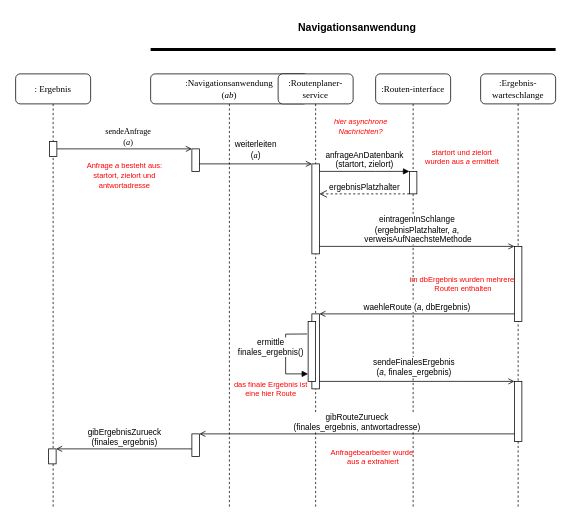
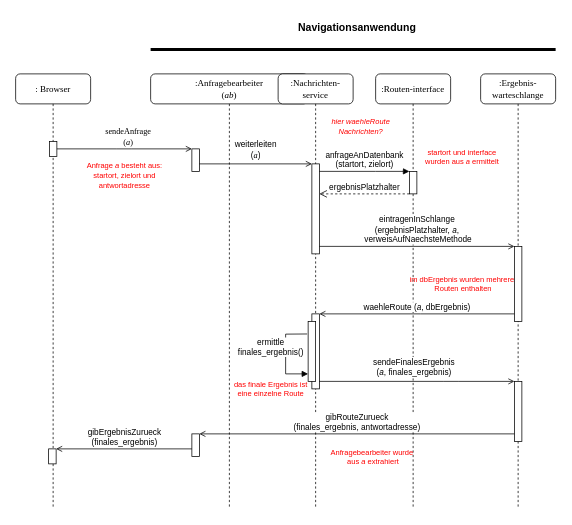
- <mxCell id="16" value=": Ergebnis" style="shape=umlLifeline;perimeter=lifelinePerimeter;whiteSpace=wrap;html=1;container=1;collapsible=0;recursiveResize=0;outlineConnect=0;rounded=1;shadow=0;comic=0;labelBackgroundColor=none;strokeWidth=1;fontFamily=Verdana;fontSize=12;align=center;" parent="1" vertex="1"><mxGeometry x="20" y="98" width="100" height="580" as="geometry" /></mxCell>
+ <mxCell id="16" value=": Browser" style="shape=umlLifeline;perimeter=lifelinePerimeter;whiteSpace=wrap;html=1;container=1;collapsible=0;recursiveResize=0;outlineConnect=0;rounded=1;shadow=0;comic=0;labelBackgroundColor=none;strokeWidth=1;fontFamily=Verdana;fontSize=12;align=center;" parent="1" vertex="1"><mxGeometry x="20" y="98" width="100" height="580" as="geometry" /></mxCell>
- <mxCell id="2" value=":Navigationsanwendung&lt;br&gt;(&lt;i&gt;ab&lt;/i&gt;)" style="shape=umlLifeline;perimeter=lifelinePerimeter;whiteSpace=wrap;html=1;container=1;collapsible=0;recursiveResize=0;outlineConnect=0;rounded=1;shadow=0;comic=0;labelBackgroundColor=none;strokeWidth=1;fontFamily=Verdana;fontSize=12;align=center;" parent="1" vertex="1"><mxGeometry x="200" y="98" width="210" height="580" as="geometry" /></mxCell>
+ <mxCell id="2" value=":Anfragebearbeiter&lt;br&gt;(&lt;i&gt;ab&lt;/i&gt;)" style="shape=umlLifeline;perimeter=lifelinePerimeter;whiteSpace=wrap;html=1;container=1;collapsible=0;recursiveResize=0;outlineConnect=0;rounded=1;shadow=0;comic=0;labelBackgroundColor=none;strokeWidth=1;fontFamily=Verdana;fontSize=12;align=center;" parent="1" vertex="1"><mxGeometry x="200" y="98" width="210" height="580" as="geometry" /></mxCell>
- <mxCell id="6" value=":Routenplaner-&lt;br&gt;service" style="shape=umlLifeline;perimeter=lifelinePerimeter;whiteSpace=wrap;html=1;container=1;collapsible=0;recursiveResize=0;outlineConnect=0;rounded=1;shadow=0;comic=0;labelBackgroundColor=none;strokeWidth=1;fontFamily=Verdana;fontSize=12;align=center;" parent="1" vertex="1"><mxGeometry x="370" y="98" width="100" height="580" as="geometry" /></mxCell>
+ <mxCell id="6" value=":Nachrichten-&lt;br&gt;service" style="shape=umlLifeline;perimeter=lifelinePerimeter;whiteSpace=wrap;html=1;container=1;collapsible=0;recursiveResize=0;outlineConnect=0;rounded=1;shadow=0;comic=0;labelBackgroundColor=none;strokeWidth=1;fontFamily=Verdana;fontSize=12;align=center;" parent="1" vertex="1"><mxGeometry x="370" y="98" width="100" height="580" as="geometry" /></mxCell>
- <mxCell id="26" value="&lt;i style=&quot;font-size: 10px;&quot;&gt;&lt;font style=&quot;font-size: 10px;&quot; color=&quot;#ff0000&quot;&gt;hier asynchrone &lt;br&gt;Nachrichten?&lt;/font&gt;&lt;/i&gt;" style="text;html=1;align=center;verticalAlign=middle;resizable=0;points=[];autosize=1;strokeColor=none;fillColor=none;fontSize=11;" parent="1" vertex="1"><mxGeometry x="435" y="148" width="90" height="40" as="geometry" /></mxCell>
+ <mxCell id="26" value="&lt;i style=&quot;font-size: 10px;&quot;&gt;&lt;font style=&quot;font-size: 10px;&quot; color=&quot;#ff0000&quot;&gt;hier waehleRoute &lt;br&gt;Nachrichten?&lt;/font&gt;&lt;/i&gt;" style="text;html=1;align=center;verticalAlign=middle;resizable=0;points=[];autosize=1;strokeColor=none;fillColor=none;fontSize=11;" parent="1" vertex="1"><mxGeometry x="435" y="148" width="90" height="40" as="geometry" /></mxCell>
- <mxCell id="34" value="&lt;font color=&quot;#ff0000&quot;&gt;startort und zielort &lt;br&gt;wurden aus &lt;i&gt;a &lt;/i&gt;ermittelt&lt;/font&gt;" style="text;html=1;align=center;verticalAlign=middle;resizable=0;points=[];autosize=1;strokeColor=none;fillColor=none;fontSize=10;" parent="1" vertex="1"><mxGeometry x="555" y="188" width="120" height="40" as="geometry" /></mxCell>
+ <mxCell id="34" value="&lt;font color=&quot;#ff0000&quot;&gt;startort und interface &lt;br&gt;wurden aus &lt;i&gt;a &lt;/i&gt;ermittelt&lt;/font&gt;" style="text;html=1;align=center;verticalAlign=middle;resizable=0;points=[];autosize=1;strokeColor=none;fillColor=none;fontSize=10;" parent="1" vertex="1"><mxGeometry x="555" y="188" width="120" height="40" as="geometry" /></mxCell>
- <mxCell id="5" value="&lt;font color=&quot;#ff0000&quot;&gt;das finale Ergebnis ist &lt;br&gt;eine hier Route&lt;/font&gt;" style="text;html=1;align=center;verticalAlign=middle;resizable=0;points=[];autosize=1;strokeColor=none;fillColor=none;fontSize=10;" vertex="1" parent="2"><mxGeometry x="100" y="400" width="120" height="40" as="geometry" /></mxCell>
+ <mxCell id="5" value="&lt;font color=&quot;#ff0000&quot;&gt;das finale Ergebnis ist &lt;br&gt;eine einzelne Route&lt;/font&gt;" style="text;html=1;align=center;verticalAlign=middle;resizable=0;points=[];autosize=1;strokeColor=none;fillColor=none;fontSize=10;" vertex="1" parent="2"><mxGeometry x="100" y="400" width="120" height="40" as="geometry" /></mxCell>
